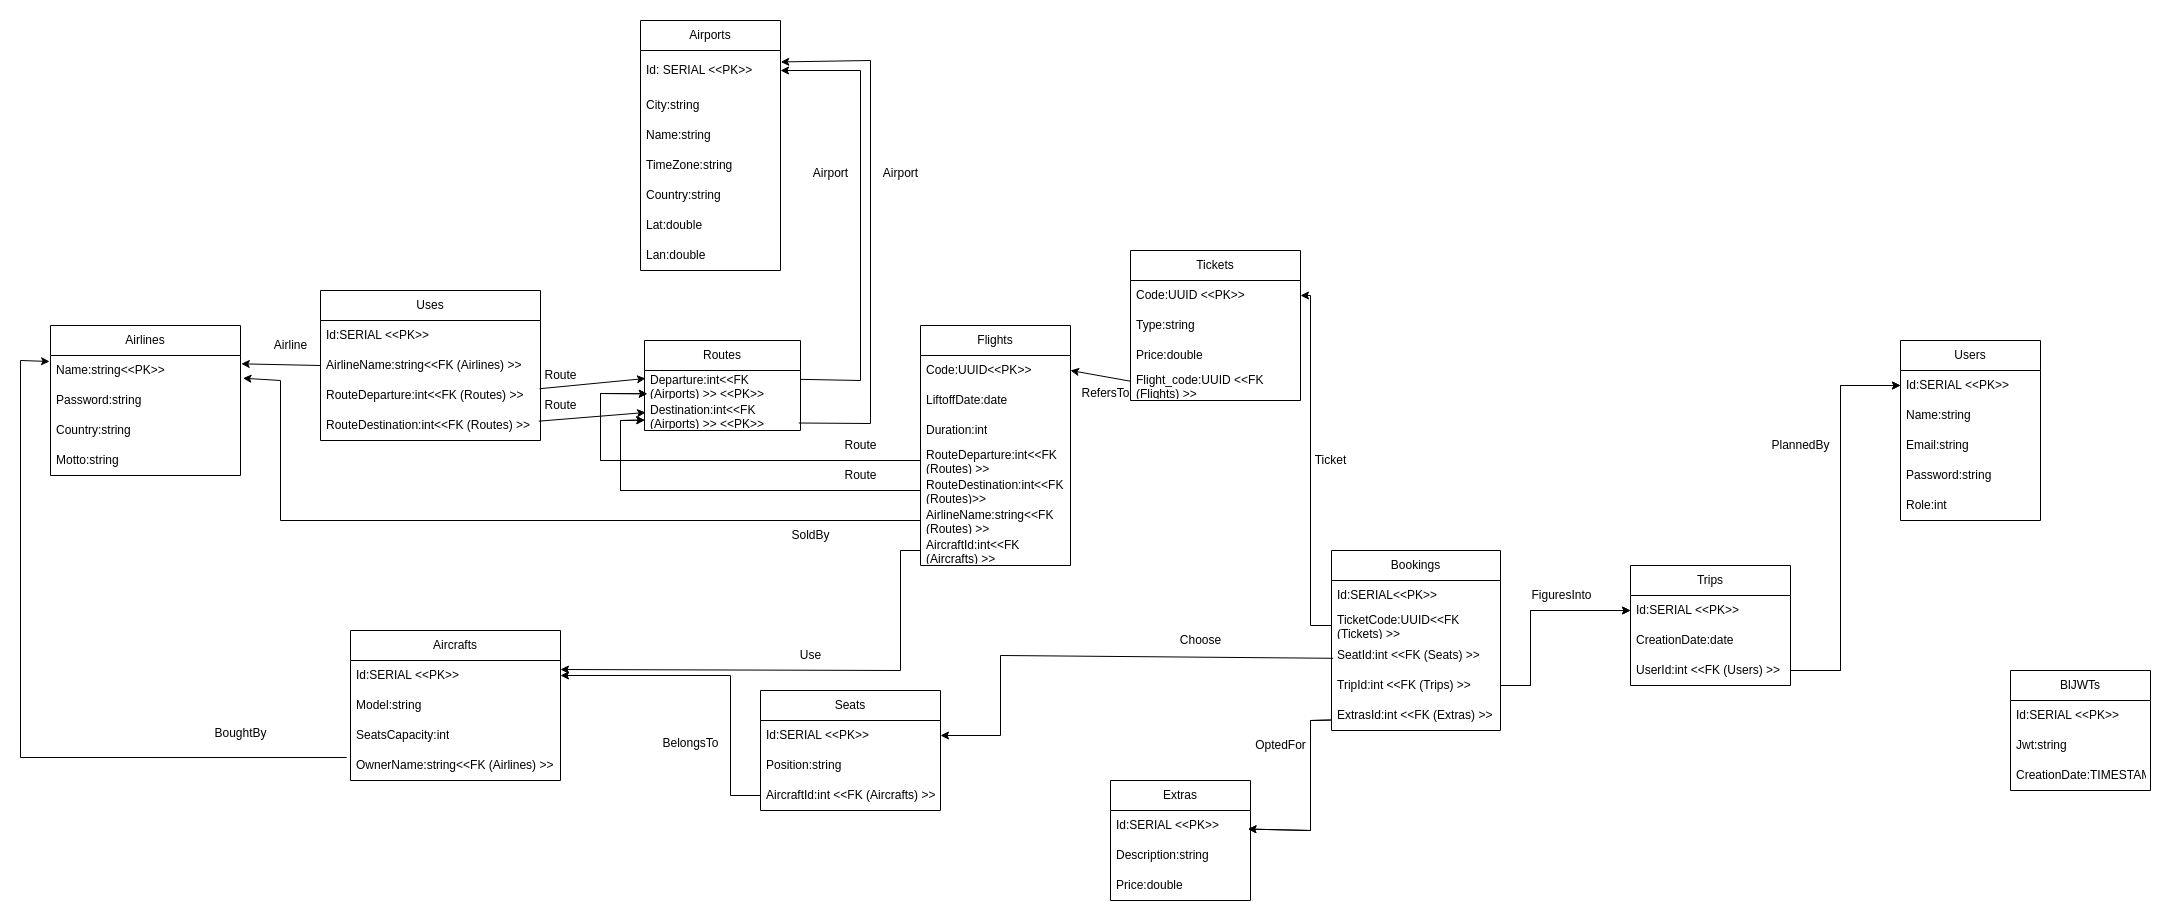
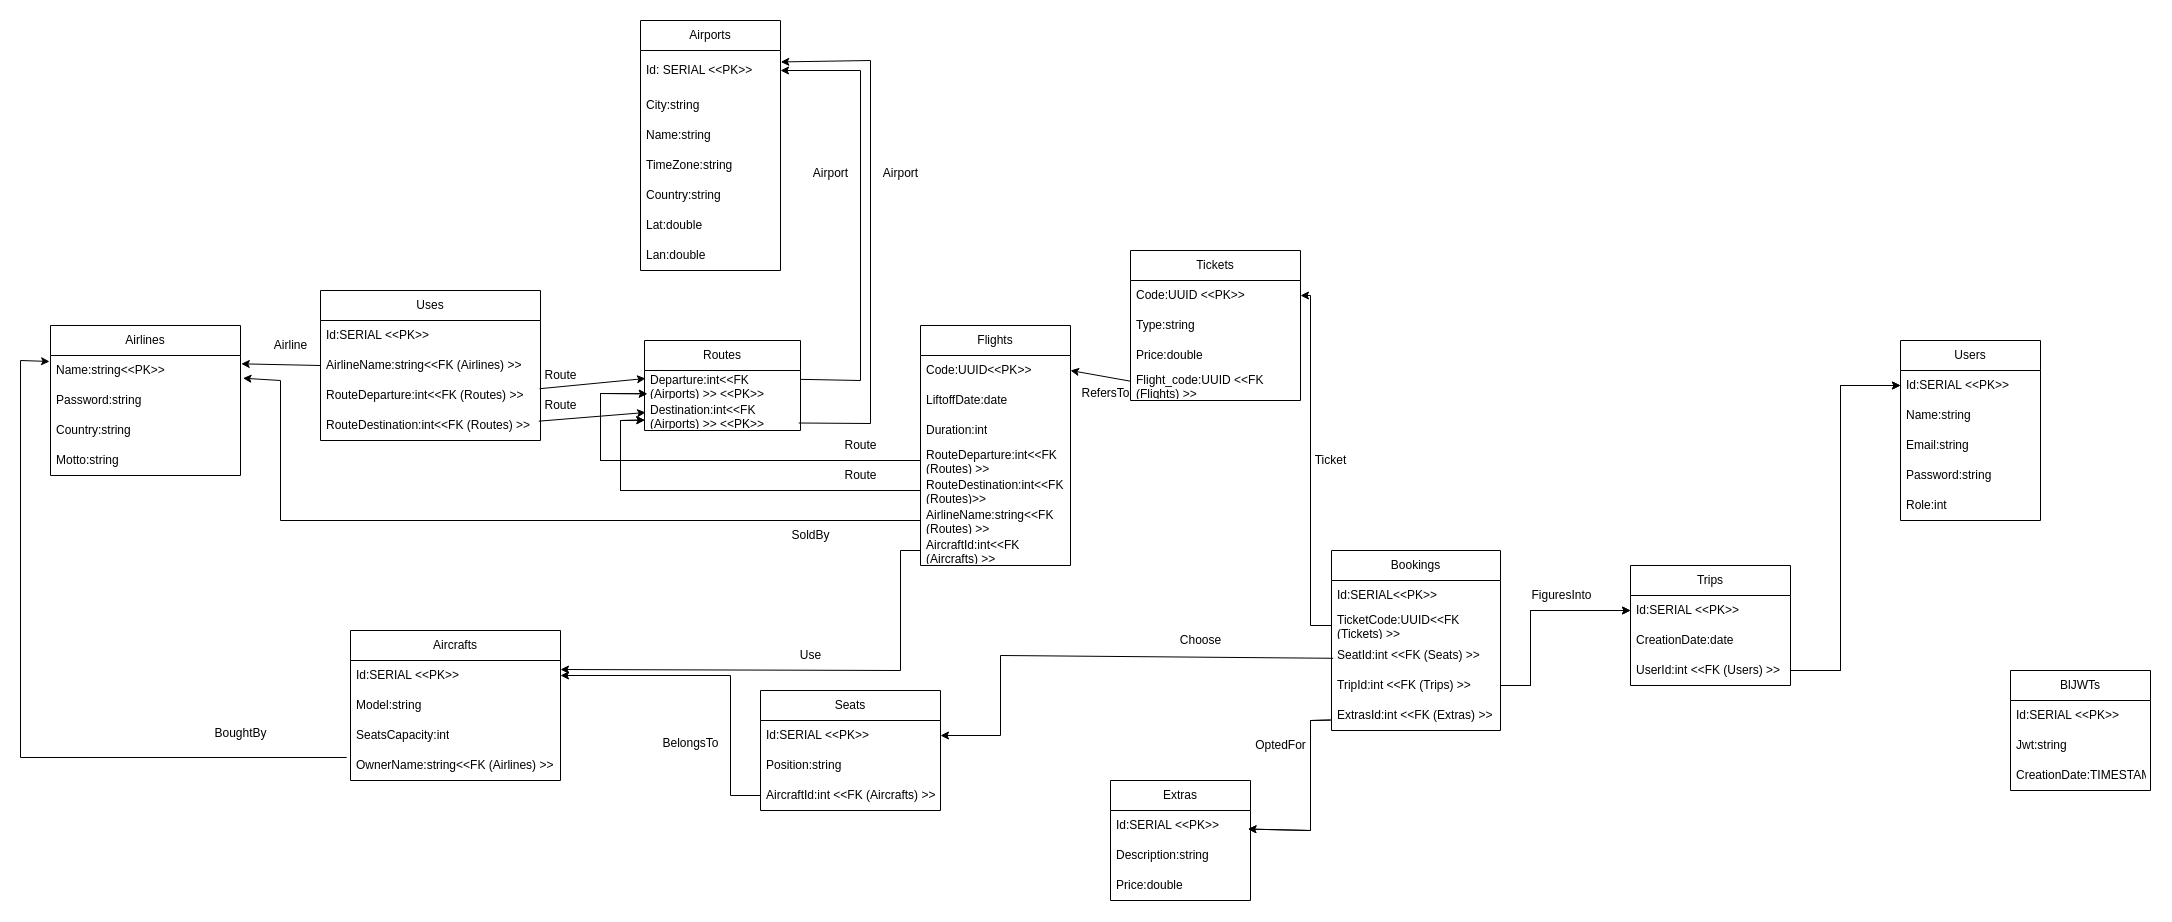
- <mxCell id="107" value="PlannedBy" style="text;html=1;align=center;verticalAlign=middle;resizable=0;points=[];autosize=1;strokeColor=none;fillColor=none;" vertex="1" parent="1"><mxGeometry x="1760" y="430" width="80" height="30" as="geometry" /></mxCell>
